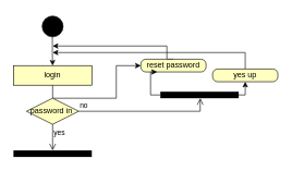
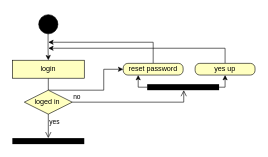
- <mxCell id="10" value="reset password" style="rounded=1;whiteSpace=wrap;html=1;arcSize=40;fontColor=#000000;fillColor=#ffffc0;strokeColor=default;" vertex="1" parent="1"><mxGeometry x="215" y="90.25" width="100" height="19.5" as="geometry" /></mxCell>
+ <mxCell id="10" value="reset password" style="rounded=1;whiteSpace=wrap;html=1;arcSize=40;fontColor=#000000;fillColor=#ffffc0;strokeColor=default;" vertex="1" parent="1"><mxGeometry x="205" y="105.25" width="100" height="19.5" as="geometry" /></mxCell>
- <mxCell id="6" value="password in&amp;nbsp;" style="rhombus;whiteSpace=wrap;html=1;fontColor=#000000;fillColor=#ffffc0;strokeColor=default;" vertex="1" parent="1"><mxGeometry x="40" y="150" width="80" height="40" as="geometry" /></mxCell>
+ <mxCell id="6" value="loged in&amp;nbsp;" style="rhombus;whiteSpace=wrap;html=1;fontColor=#000000;fillColor=#ffffc0;strokeColor=default;" vertex="1" parent="1"><mxGeometry x="40" y="150" width="80" height="40" as="geometry" /></mxCell>
